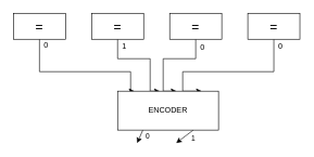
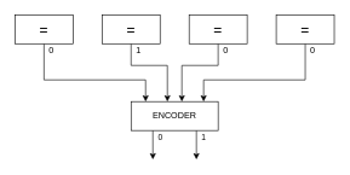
- <mxCell id="13" value="ENCODER" style="rounded=0;whiteSpace=wrap;html=1;" vertex="1" parent="1"><mxGeometry x="180" y="140" width="155" height="60" as="geometry" /></mxCell>
+ <mxCell id="13" value="ENCODER" style="rounded=0;whiteSpace=wrap;html=1;" vertex="1" parent="1"><mxGeometry x="180" y="140" width="120" height="40" as="geometry" /></mxCell>
